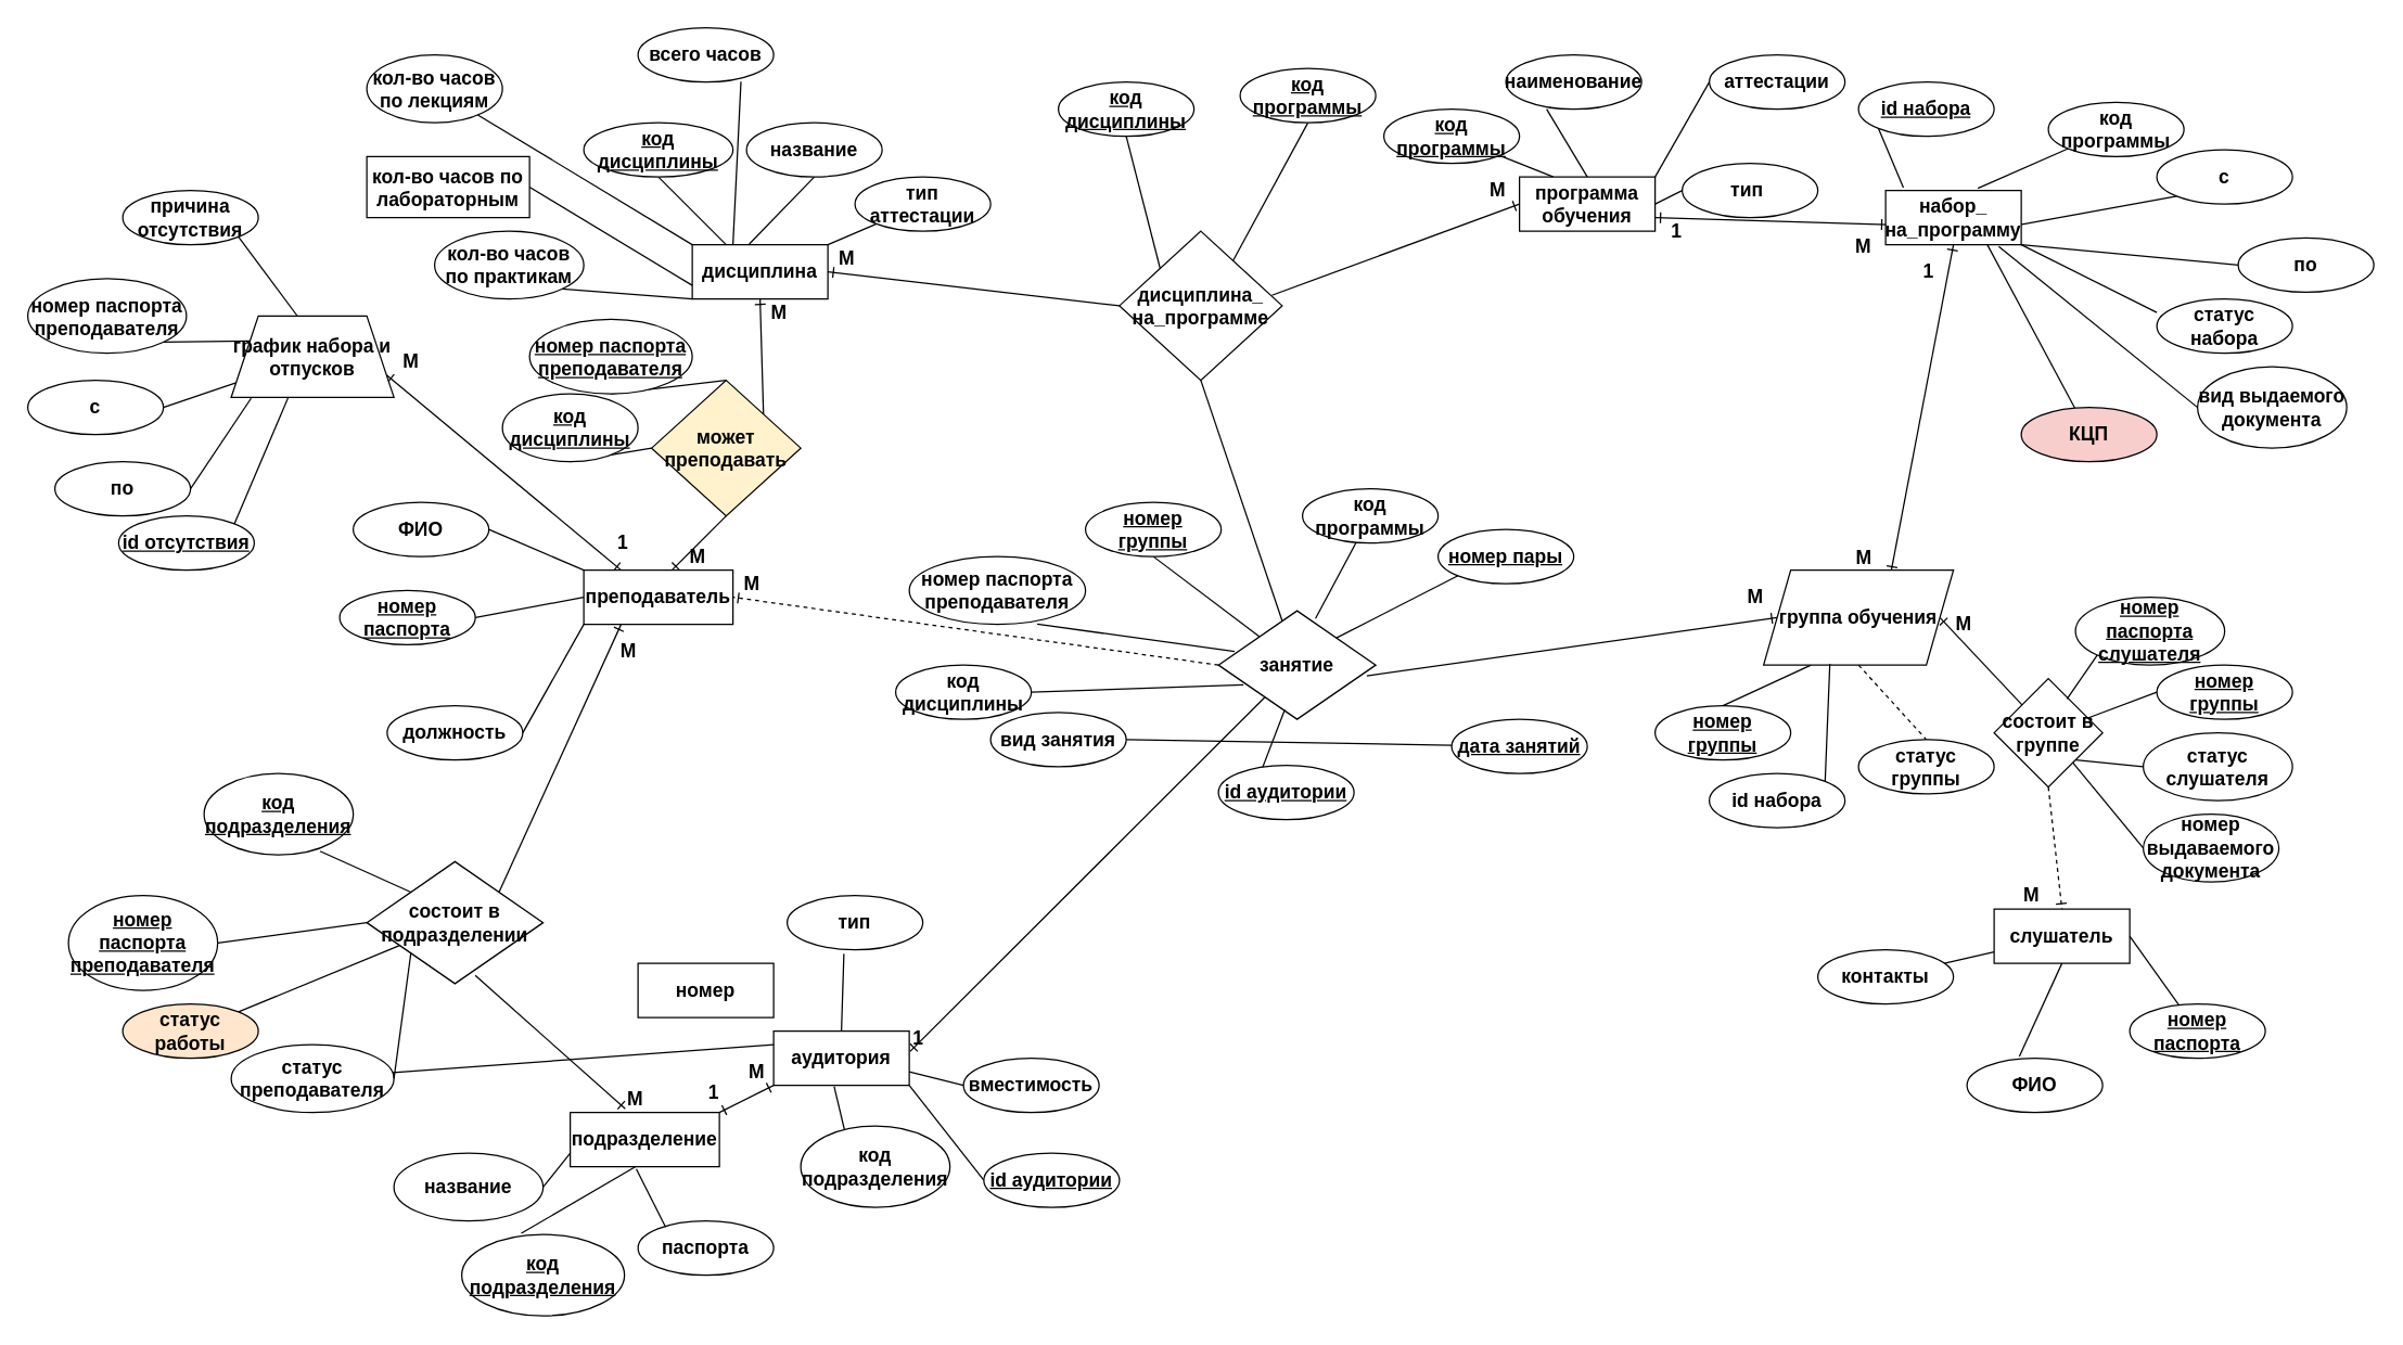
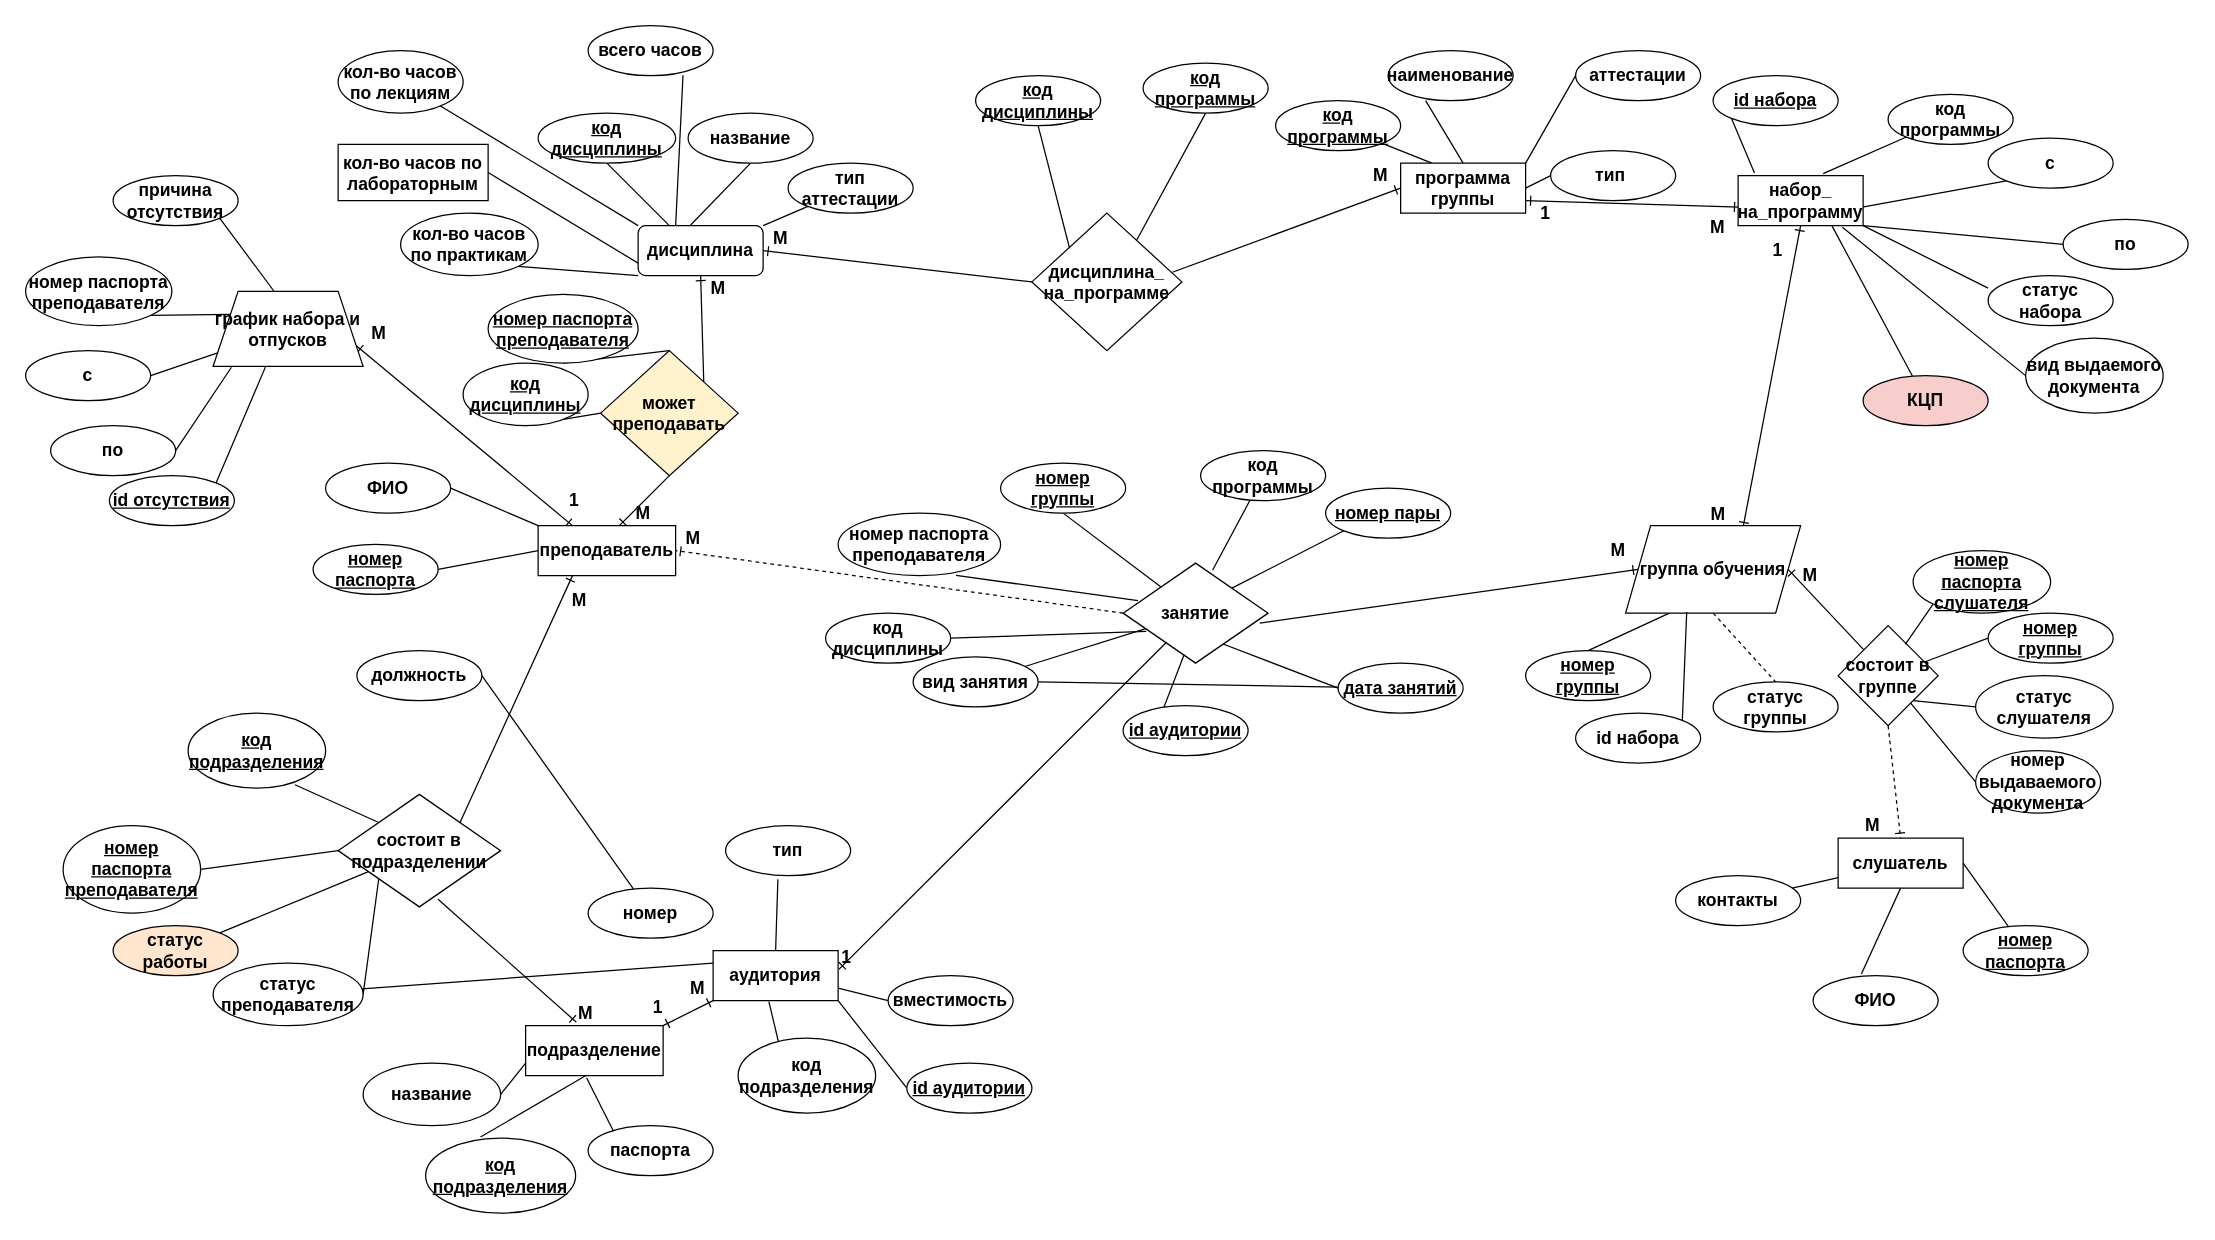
- <mxCell id="12" value="программа обучения" style="whiteSpace=wrap;html=1;align=center;fontSize=14;fontStyle=1;" parent="1" vertex="1"><mxGeometry x="1120" y="130" width="100" height="40" as="geometry" /></mxCell>
+ <mxCell id="12" value="программа группы" style="whiteSpace=wrap;html=1;align=center;fontSize=14;fontStyle=1;" parent="1" vertex="1"><mxGeometry x="1120" y="130" width="100" height="40" as="geometry" /></mxCell>
- <mxCell id="8" value="дисциплина" style="whiteSpace=wrap;html=1;align=center;fontSize=14;fontStyle=1;" parent="1" vertex="1"><mxGeometry x="510" y="180" width="100" height="40" as="geometry" /></mxCell>
+ <mxCell id="8" value="дисциплина" style="whiteSpace=wrap;html=1;align=center;fontSize=14;fontStyle=1;rounded=1;" parent="1" vertex="1"><mxGeometry x="510" y="180" width="100" height="40" as="geometry" /></mxCell>
- <mxCell id="40" value="" style="endArrow=none;html=1;rounded=0;fontSize=14;entryX=0.5;entryY=1;entryDx=0;entryDy=0;startArrow=none;startFill=0;endFill=0;fontStyle=1;" parent="1" source="47" target="150" edge="1"><mxGeometry relative="1" as="geometry"><mxPoint x="850" y="210" as="sourcePoint" /><mxPoint x="1010" y="210" as="targetPoint" /></mxGeometry></mxCell>
+ <mxCell id="40" value="" style="endArrow=none;html=1;rounded=0;fontSize=14;startArrow=none;startFill=0;endFill=0;fontStyle=1;" parent="1" source="47" target="20" edge="1"><mxGeometry relative="1" as="geometry"><mxPoint x="850" y="210" as="sourcePoint" /><mxPoint x="1010" y="210" as="targetPoint" /></mxGeometry></mxCell>
- <mxCell id="53" value="" style="endArrow=none;html=1;rounded=0;fontSize=14;exitX=1;exitY=0.5;exitDx=0;exitDy=0;entryX=0;entryY=1;entryDx=0;entryDy=0;fontStyle=1;" parent="1" source="28" target="151" edge="1"><mxGeometry relative="1" as="geometry"><mxPoint x="620" y="180" as="sourcePoint" /><mxPoint x="667.143" y="208.571" as="targetPoint" /></mxGeometry></mxCell>
+ <mxCell id="53" value="" style="endArrow=none;html=1;rounded=0;fontSize=14;exitX=1;exitY=0.5;exitDx=0;exitDy=0;fontStyle=1;" parent="1" source="28" target="26" edge="1"><mxGeometry relative="1" as="geometry"><mxPoint x="620" y="180" as="sourcePoint" /><mxPoint x="667.143" y="208.571" as="targetPoint" /></mxGeometry></mxCell>
+ <mxCell id="50" value="" style="endArrow=none;html=1;rounded=0;fontSize=14;exitX=0;exitY=0.5;exitDx=0;exitDy=0;entryX=0.689;entryY=0.809;entryDx=0;entryDy=0;entryPerimeter=0;fontStyle=1;" parent="1" source="22" target="47" edge="1"><mxGeometry relative="1" as="geometry"><mxPoint x="880" y="310" as="sourcePoint" /><mxPoint x="920" y="300" as="targetPoint" /></mxGeometry></mxCell>
- <mxCell id="26" value="&lt;span style=&quot;font-size: 14px;&quot;&gt;номер&lt;/span&gt;" style="whiteSpace=wrap;html=1;align=center;fontSize=14;fontStyle=1;rounded=0;" parent="1" vertex="1"><mxGeometry x="470" y="710" width="100" height="40" as="geometry" /></mxCell>
+ <mxCell id="26" value="&lt;span style=&quot;font-size: 14px;&quot;&gt;номер&lt;/span&gt;" style="ellipse;whiteSpace=wrap;html=1;align=center;fontSize=14;fontStyle=1;" parent="1" vertex="1"><mxGeometry x="470" y="710" width="100" height="40" as="geometry" /></mxCell>
